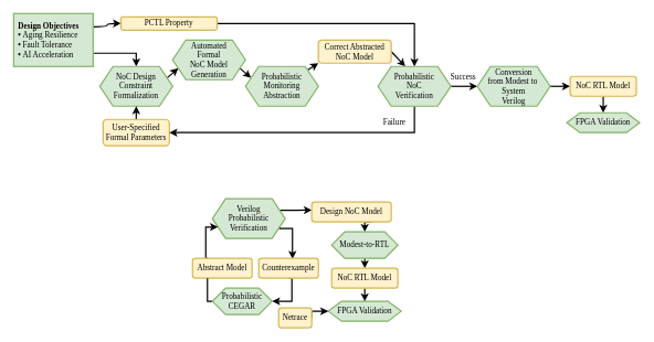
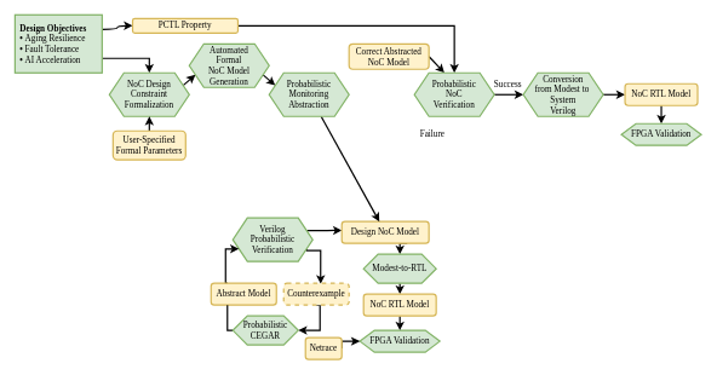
- <mxCell id="33" style="rounded=0;orthogonalLoop=1;jettySize=auto;html=1;entryX=0;entryY=1;entryDx=0;entryDy=0;strokeWidth=2;fontFamily=Times New Roman;fontSize=12;" edge="1" parent="1" source="34" target="36"><mxGeometry relative="1" as="geometry" /></mxCell>
+ <mxCell id="33" style="rounded=0;orthogonalLoop=1;jettySize=auto;html=1;strokeWidth=2;fontFamily=Times New Roman;fontSize=12;" edge="1" parent="1" source="34" target="19"><mxGeometry relative="1" as="geometry" /></mxCell>
- <mxCell id="37" style="edgeStyle=orthogonalEdgeStyle;rounded=0;orthogonalLoop=1;jettySize=auto;html=1;exitX=0.5;exitY=1;exitDx=0;exitDy=0;entryX=1;entryY=0.5;entryDx=0;entryDy=0;strokeWidth=2;fontFamily=Times New Roman;fontSize=12;" edge="1" parent="1" source="39" target="28"><mxGeometry relative="1" as="geometry" /></mxCell>
- <mxCell id="15" value="Counterexample" style="rounded=1;whiteSpace=wrap;html=1;strokeWidth=2;fontFamily=Times New Roman;fontSize=12;fillColor=#fff2cc;strokeColor=#d6b656;" vertex="1" parent="1"><mxGeometry x="390" y="390" width="90" height="30" as="geometry" /></mxCell>
+ <mxCell id="15" value="Counterexample" style="rounded=1;whiteSpace=wrap;html=1;strokeWidth=2;fontFamily=Times New Roman;fontSize=12;fillColor=#fff2cc;strokeColor=#d6b656;dashed=1;" vertex="1" parent="1"><mxGeometry x="390" y="390" width="90" height="30" as="geometry" /></mxCell>
